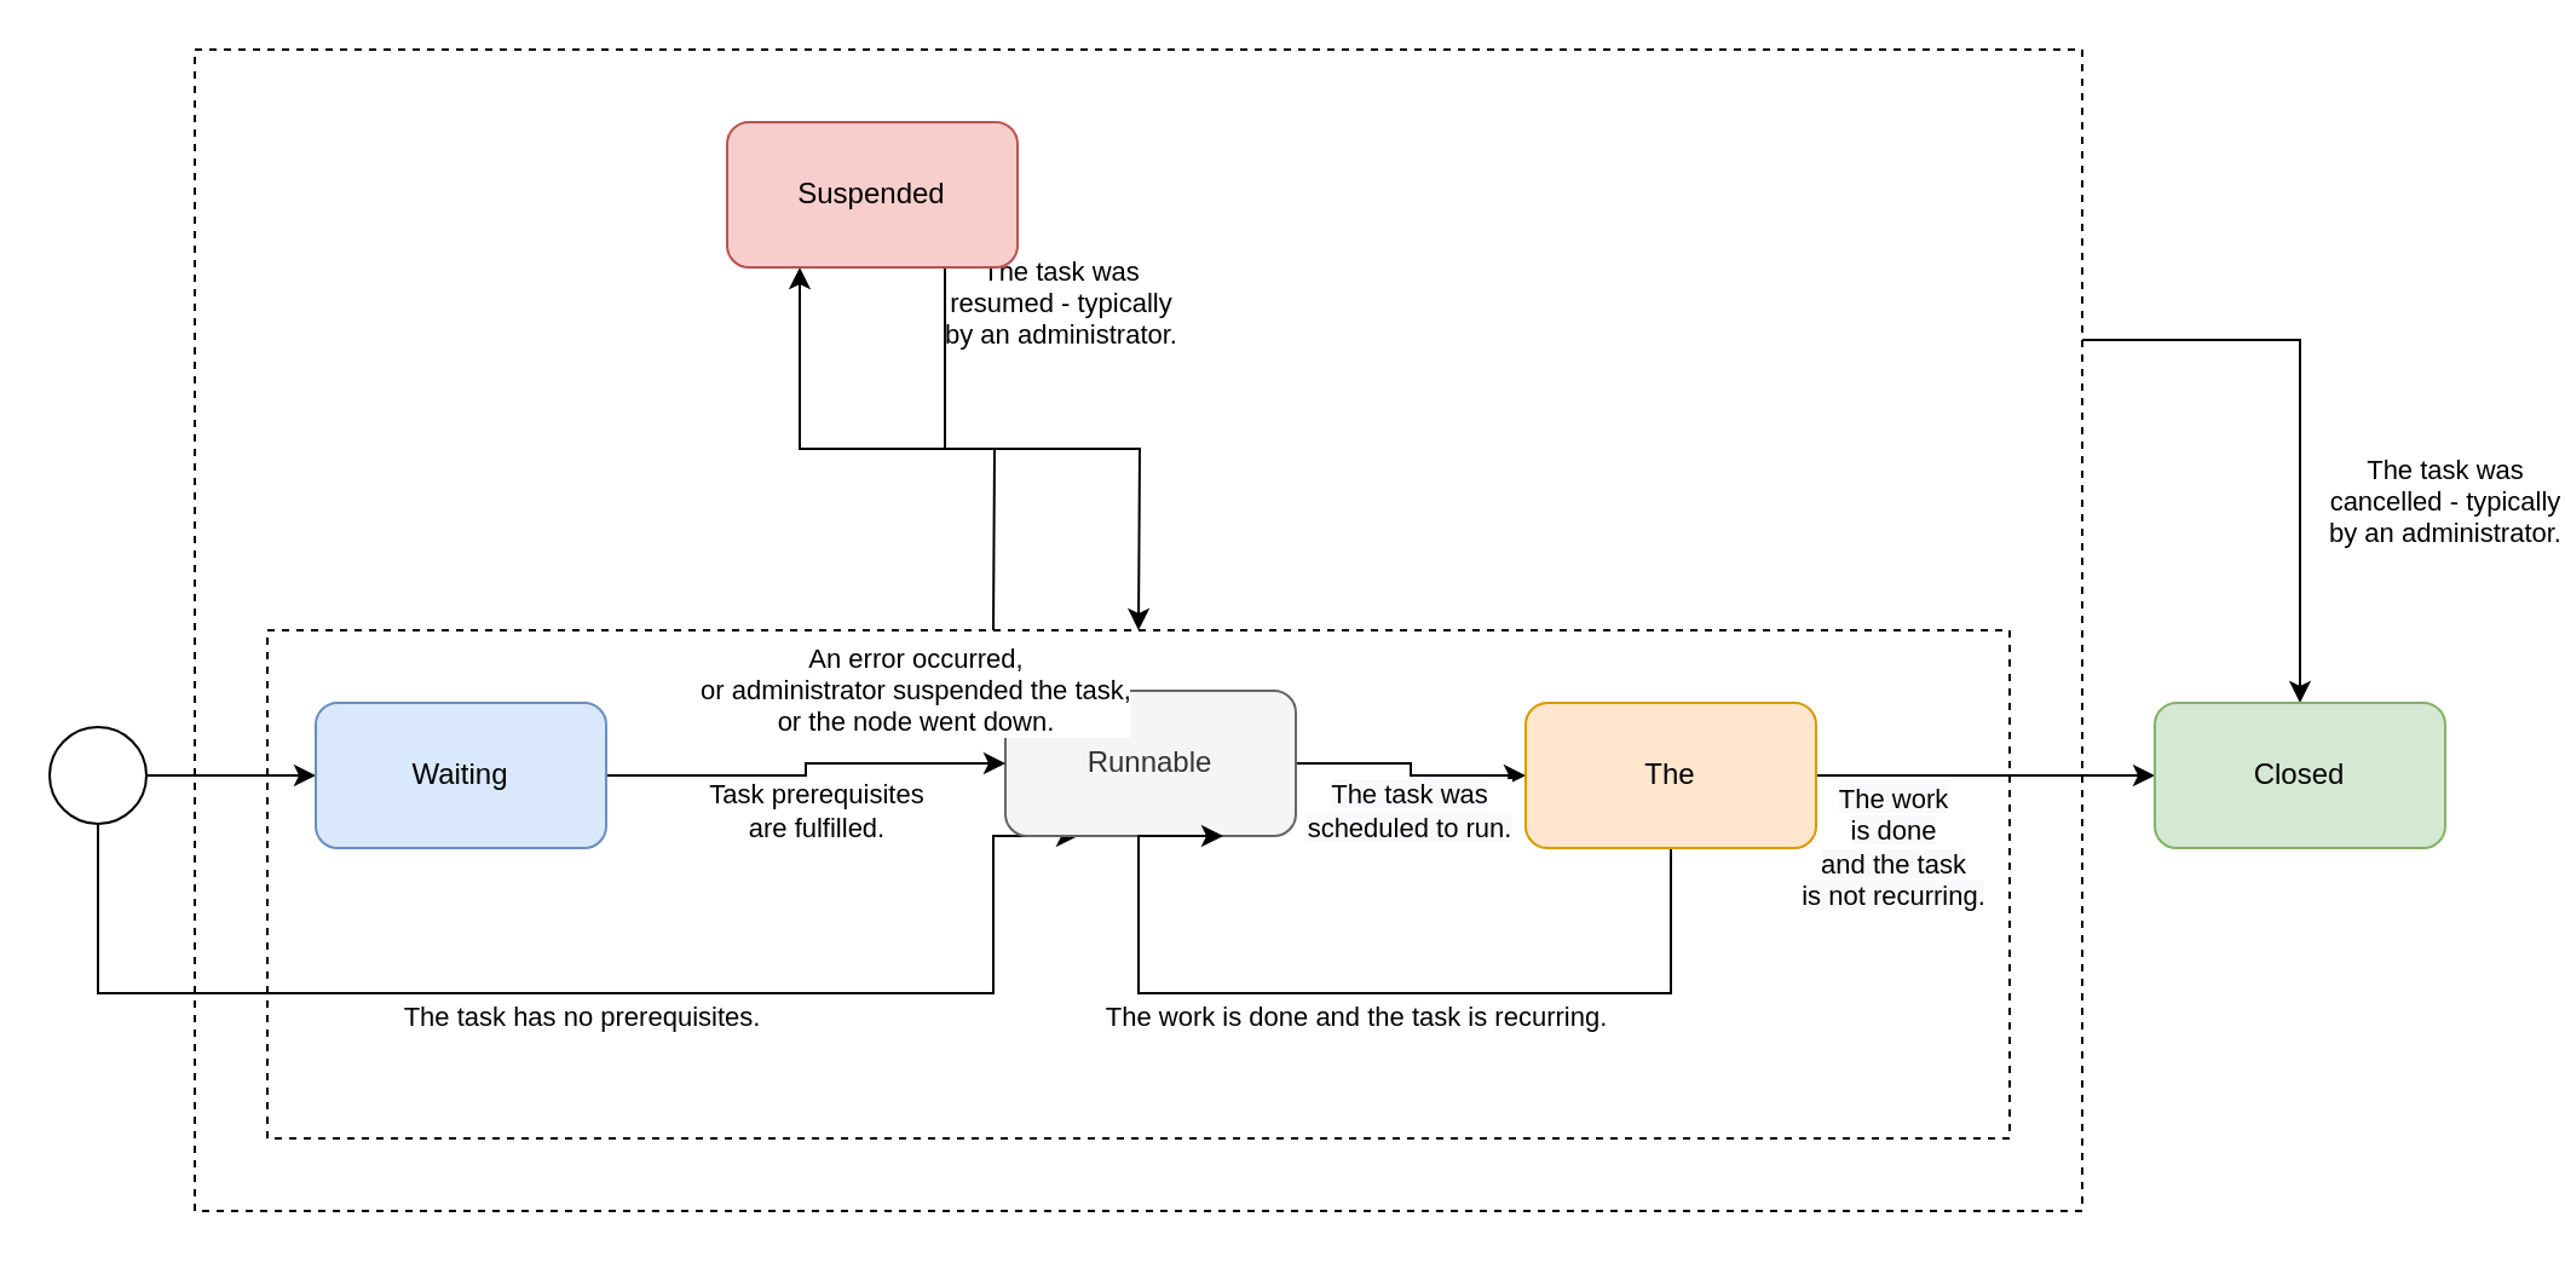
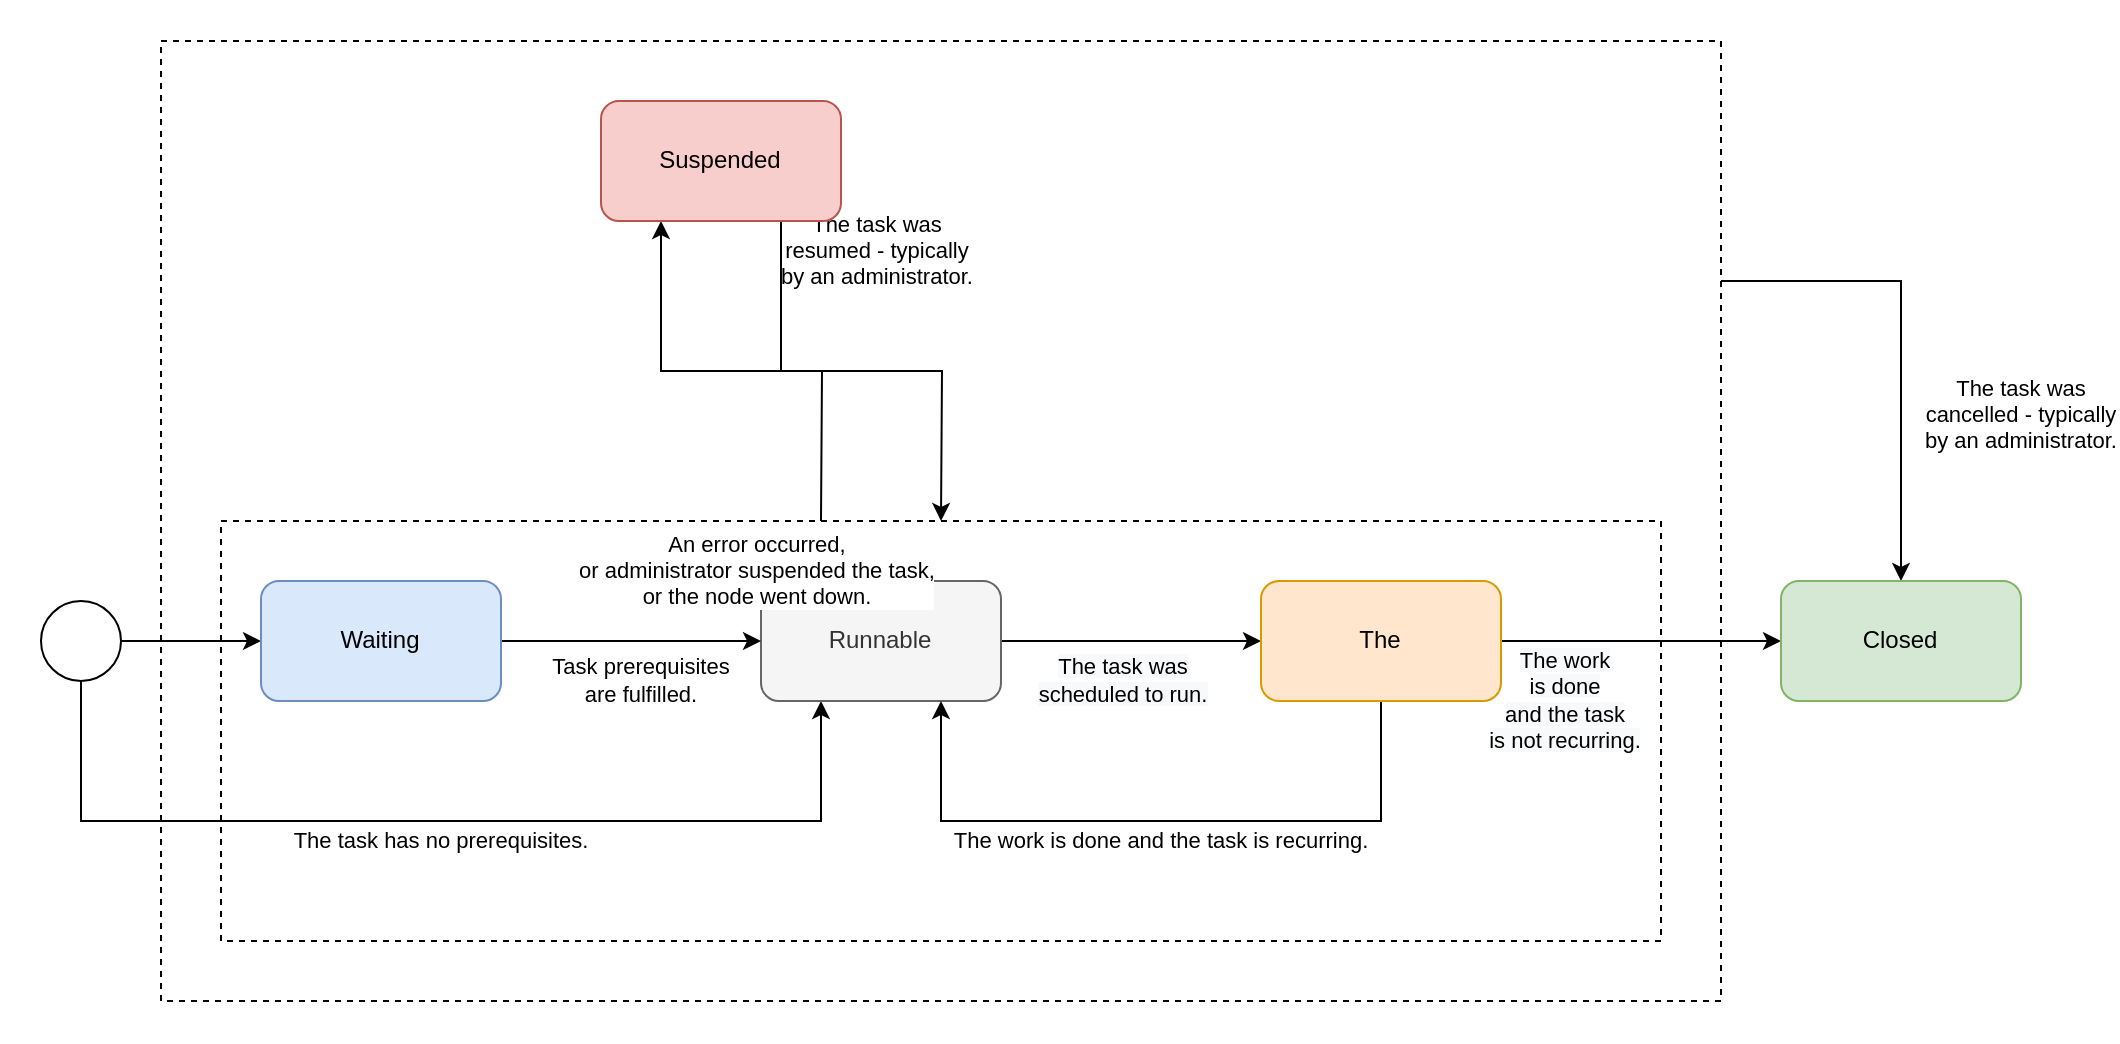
- <mxCell id="9" value="Runnable" style="rounded=1;whiteSpace=wrap;html=1;fillColor=#f5f5f5;strokeColor=#666666;fontColor=#333333;" parent="1" vertex="1"><mxGeometry x="415" y="285" width="120" height="60" as="geometry" /></mxCell>
+ <mxCell id="9" value="Runnable" style="rounded=1;whiteSpace=wrap;html=1;fillColor=#f5f5f5;strokeColor=#666666;fontColor=#333333;" parent="1" vertex="1"><mxGeometry x="380" y="290" width="120" height="60" as="geometry" /></mxCell>
